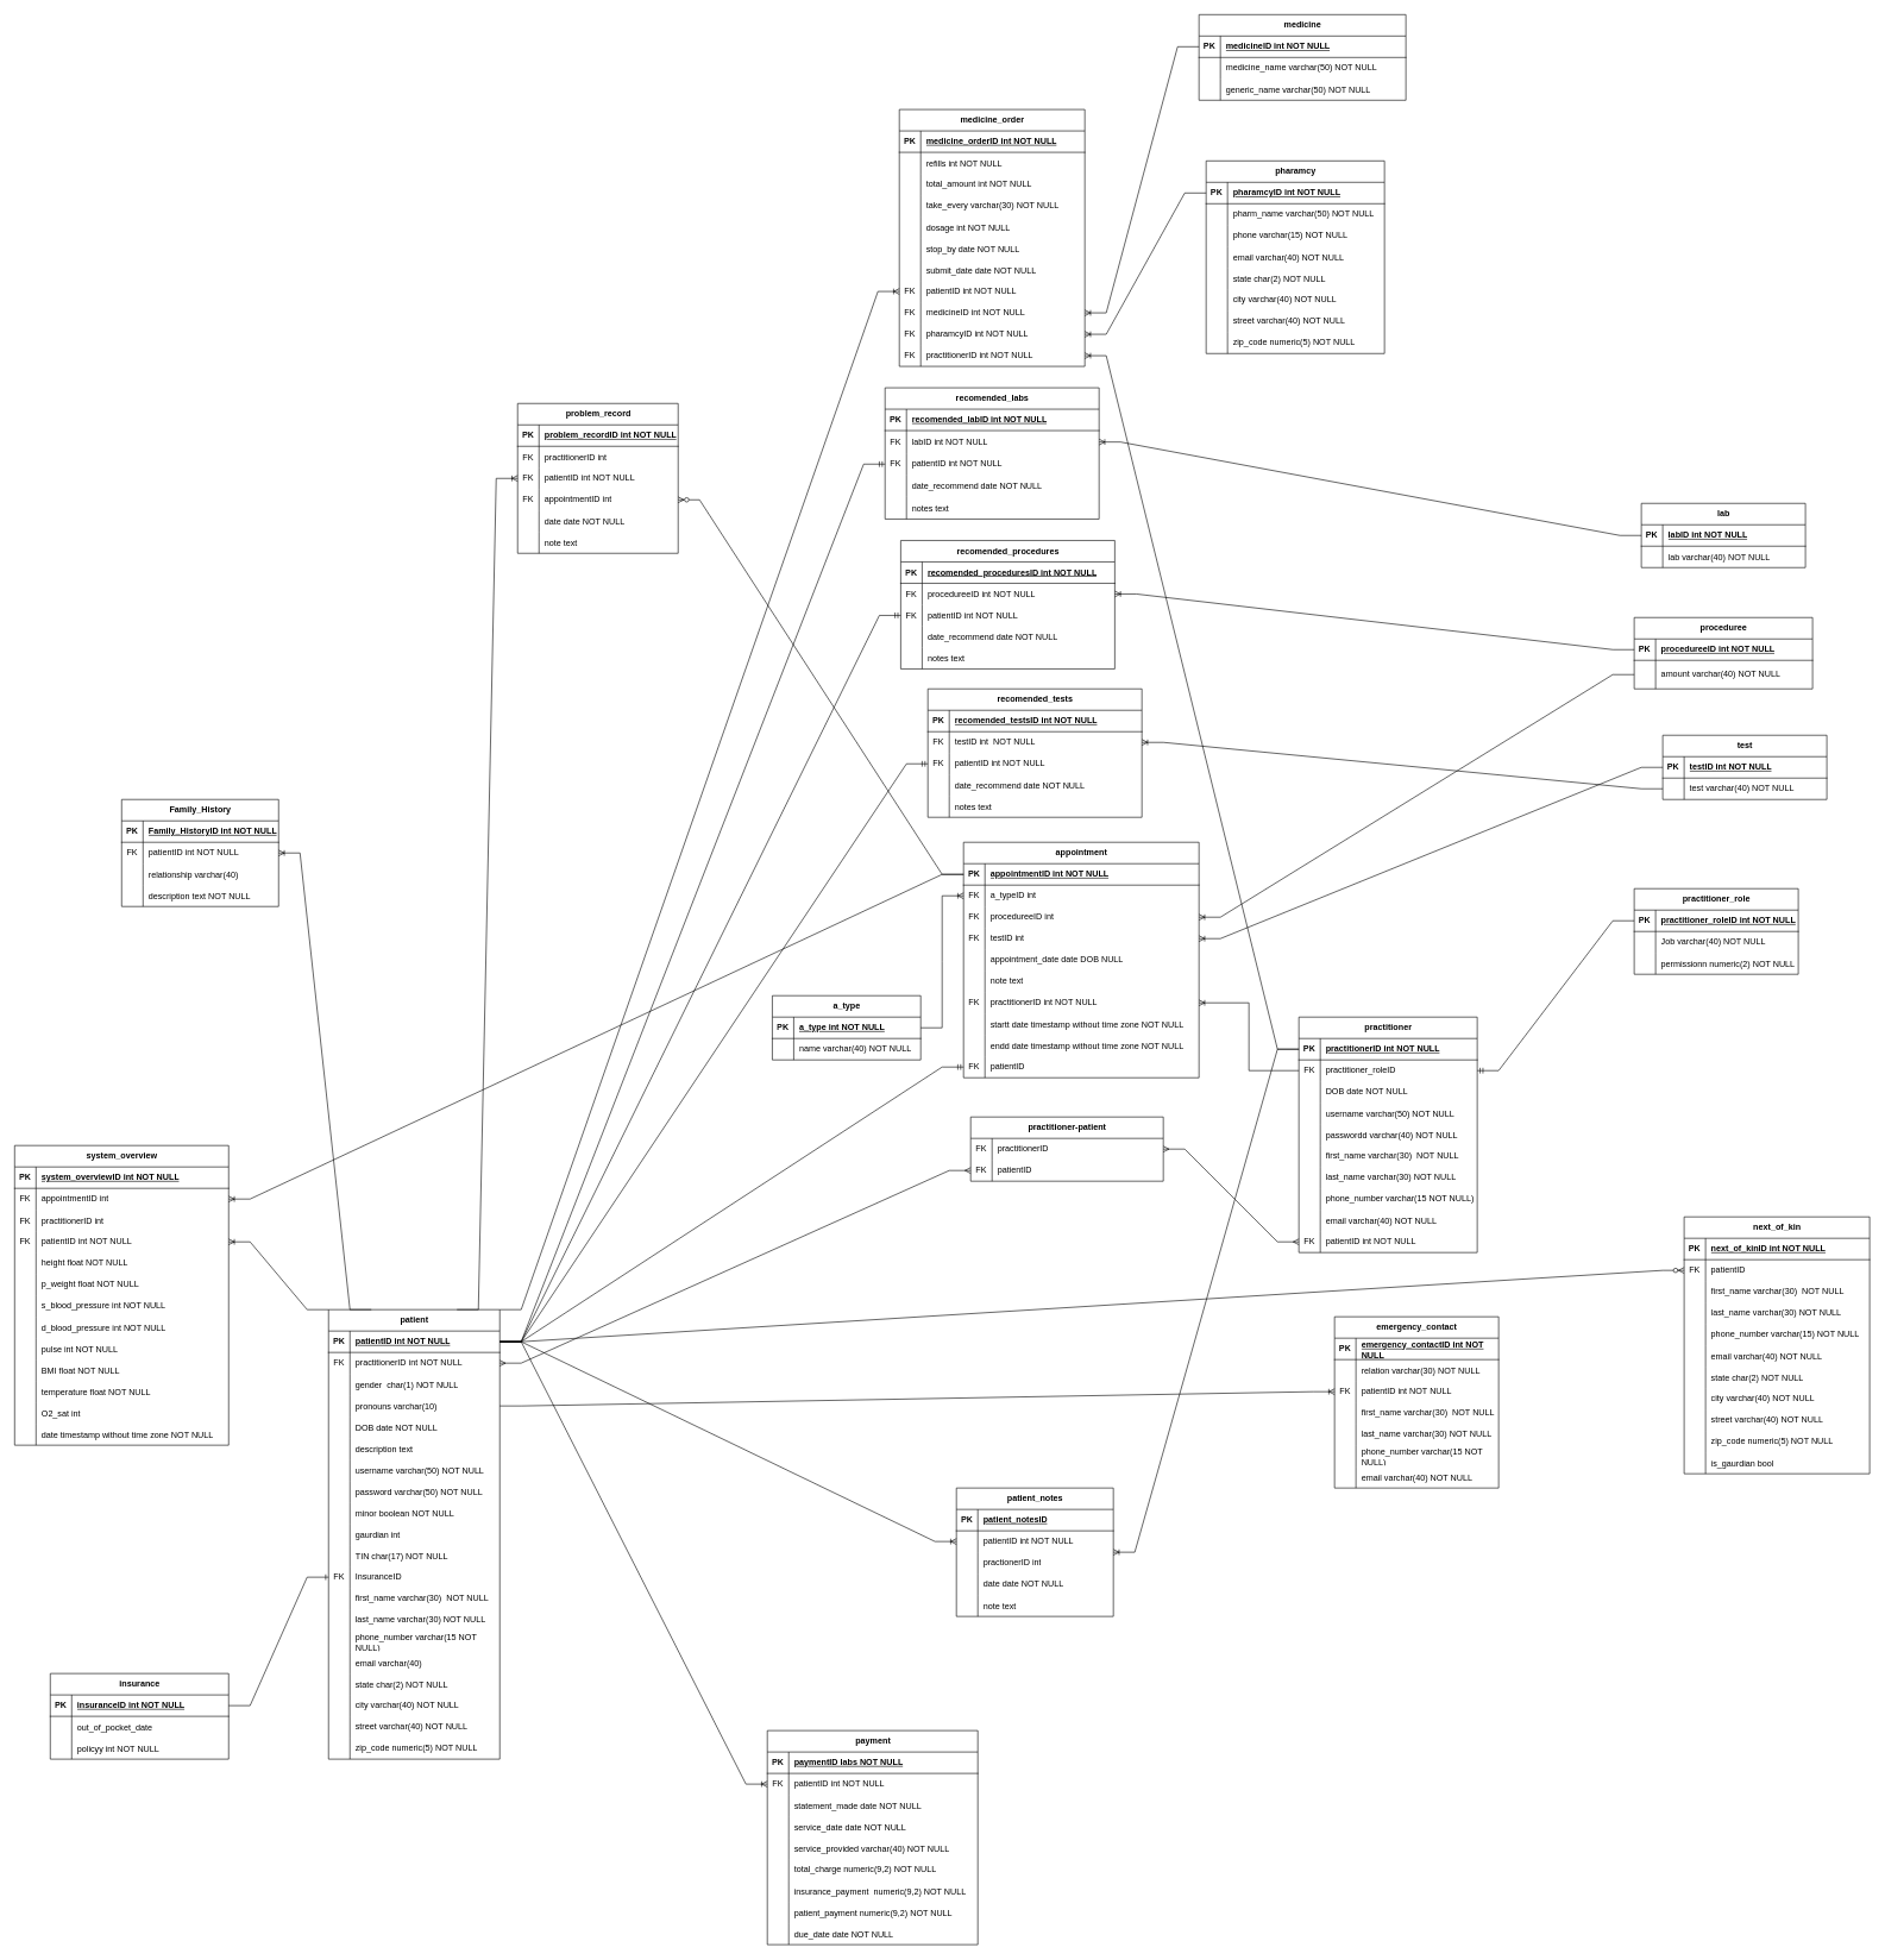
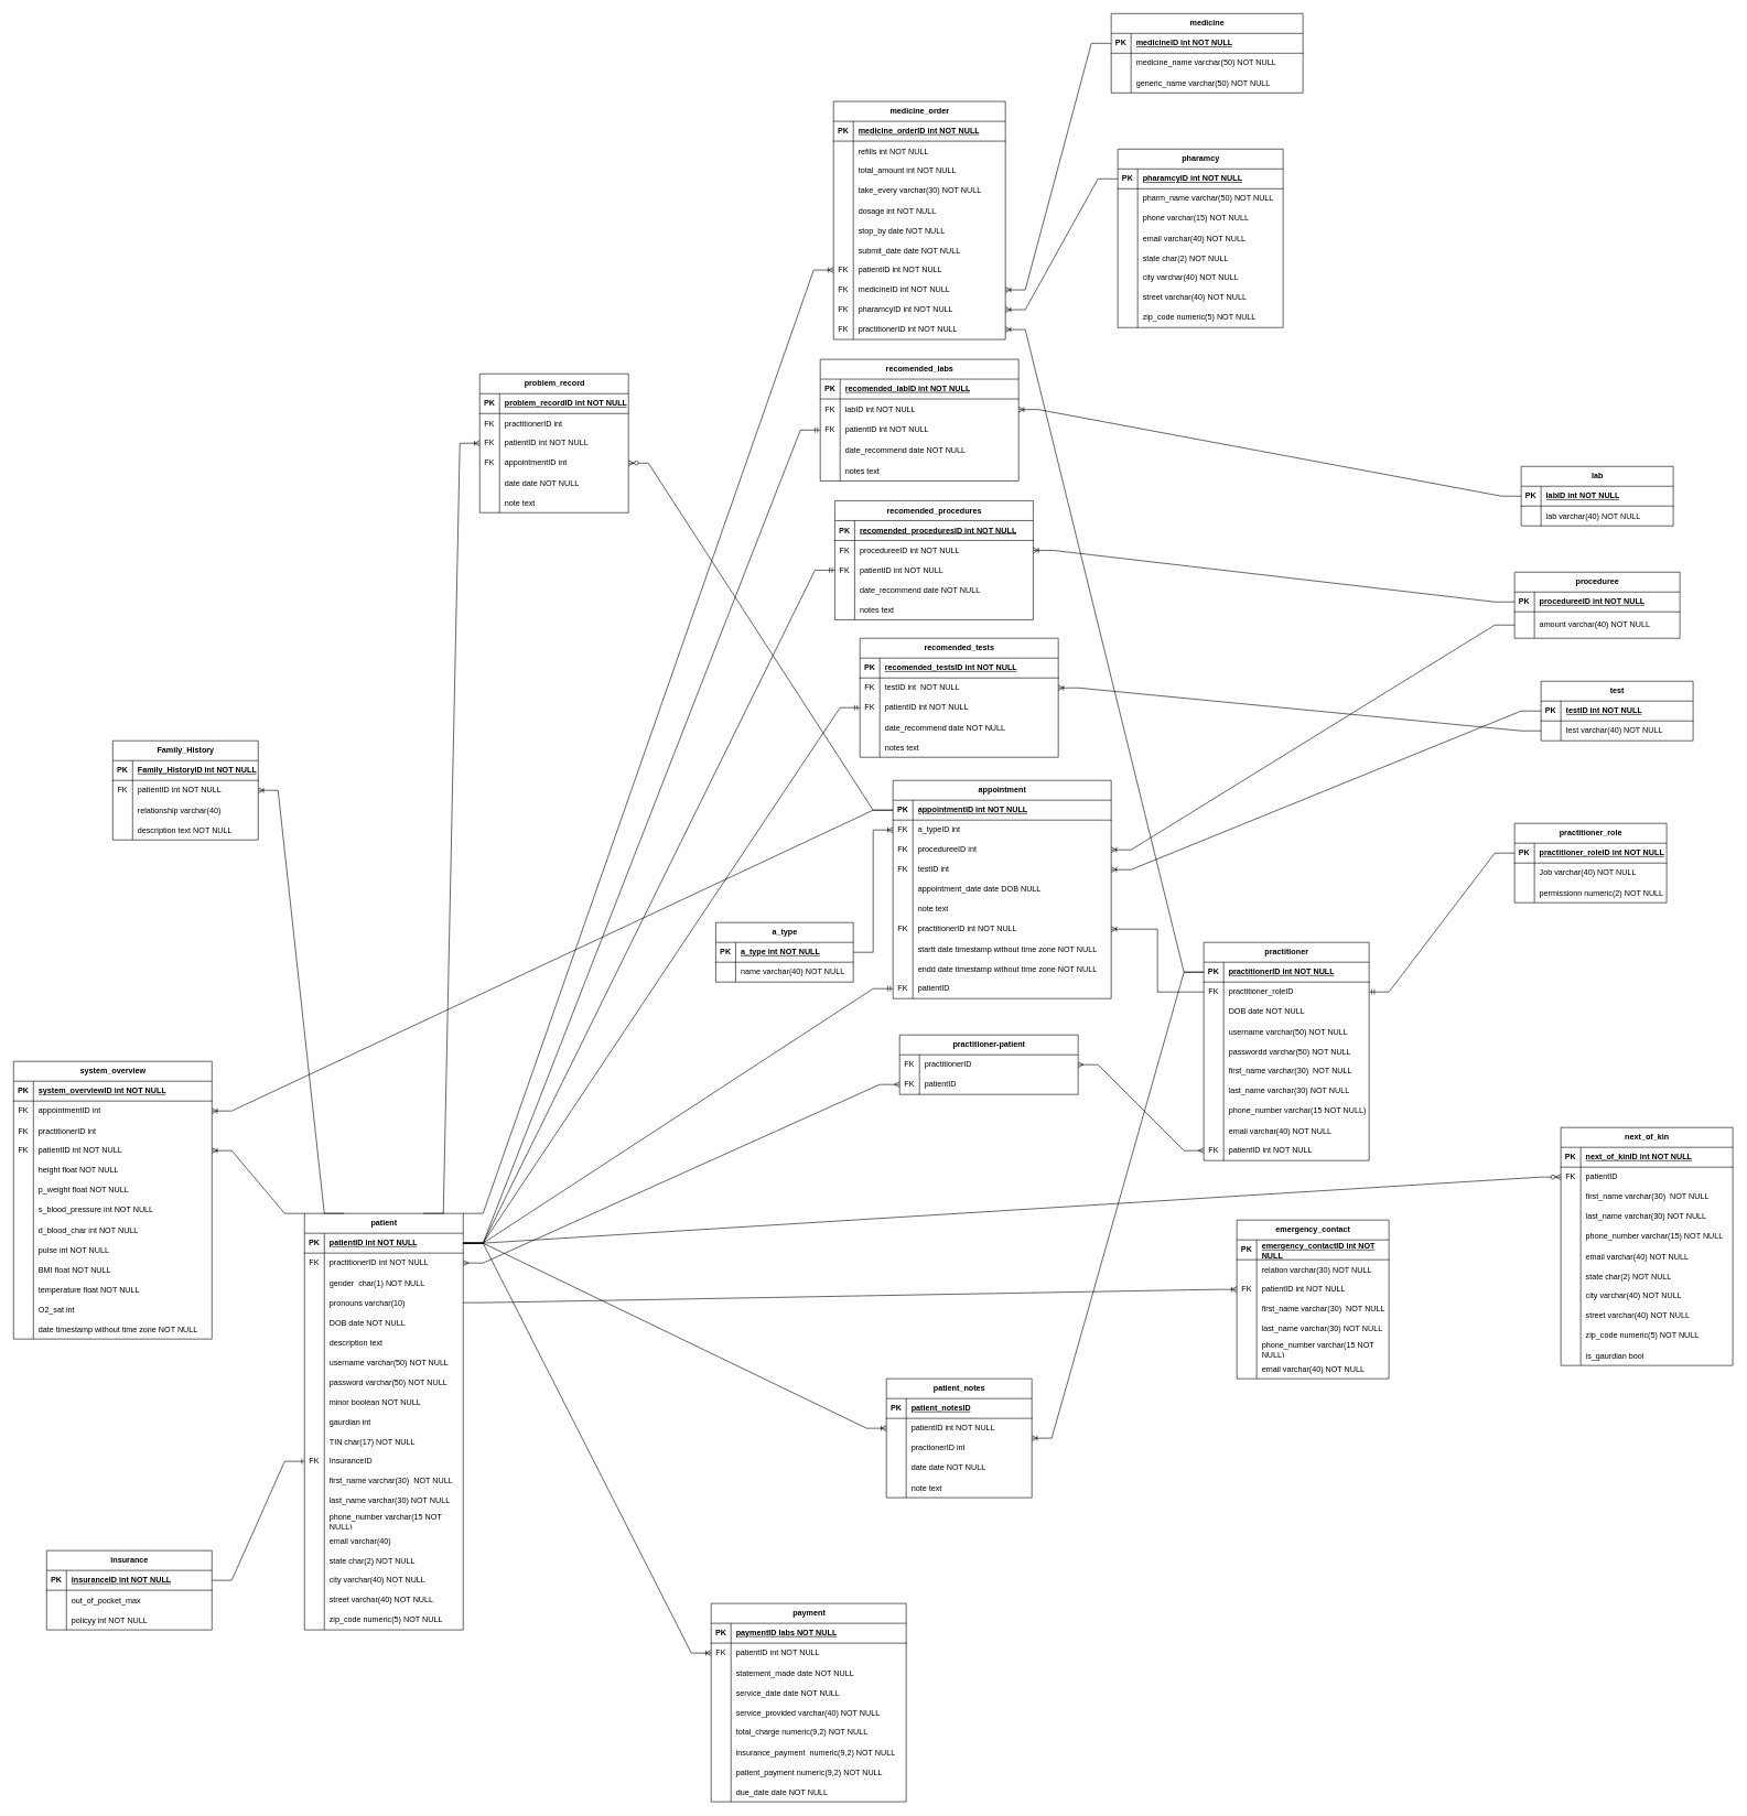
- <mxCell id="17" value="passwordd varchar(40) NOT NULL" style="shape=partialRectangle;connectable=0;fillColor=none;top=0;left=0;bottom=0;right=0;align=left;spacingLeft=6;overflow=hidden;" parent="15" vertex="1"><mxGeometry x="30" width="220" height="30" as="geometry"><mxRectangle width="220" height="30" as="alternateBounds" /></mxGeometry></mxCell>
+ <mxCell id="17" value="passwordd varchar(50) NOT NULL" style="shape=partialRectangle;connectable=0;fillColor=none;top=0;left=0;bottom=0;right=0;align=left;spacingLeft=6;overflow=hidden;" parent="15" vertex="1"><mxGeometry x="30" width="220" height="30" as="geometry"><mxRectangle width="220" height="30" as="alternateBounds" /></mxGeometry></mxCell>
- <mxCell id="383" value="d_blood_pressure int NOT NULL" style="shape=partialRectangle;connectable=0;fillColor=none;top=0;left=0;bottom=0;right=0;align=left;spacingLeft=6;overflow=hidden;" parent="381" vertex="1"><mxGeometry x="30" width="270" height="30" as="geometry"><mxRectangle width="270" height="30" as="alternateBounds" /></mxGeometry></mxCell>
+ <mxCell id="383" value="d_blood_char int NOT NULL" style="shape=partialRectangle;connectable=0;fillColor=none;top=0;left=0;bottom=0;right=0;align=left;spacingLeft=6;overflow=hidden;" parent="381" vertex="1"><mxGeometry x="30" width="270" height="30" as="geometry"><mxRectangle width="270" height="30" as="alternateBounds" /></mxGeometry></mxCell>
- <mxCell id="195" value="out_of_pocket_date" style="shape=partialRectangle;connectable=0;fillColor=none;top=0;left=0;bottom=0;right=0;align=left;spacingLeft=6;overflow=hidden;" parent="193" vertex="1"><mxGeometry x="30" width="220" height="30" as="geometry"><mxRectangle width="220" height="30" as="alternateBounds" /></mxGeometry></mxCell>
+ <mxCell id="195" value="out_of_pocket_max" style="shape=partialRectangle;connectable=0;fillColor=none;top=0;left=0;bottom=0;right=0;align=left;spacingLeft=6;overflow=hidden;" parent="193" vertex="1"><mxGeometry x="30" width="220" height="30" as="geometry"><mxRectangle width="220" height="30" as="alternateBounds" /></mxGeometry></mxCell>
